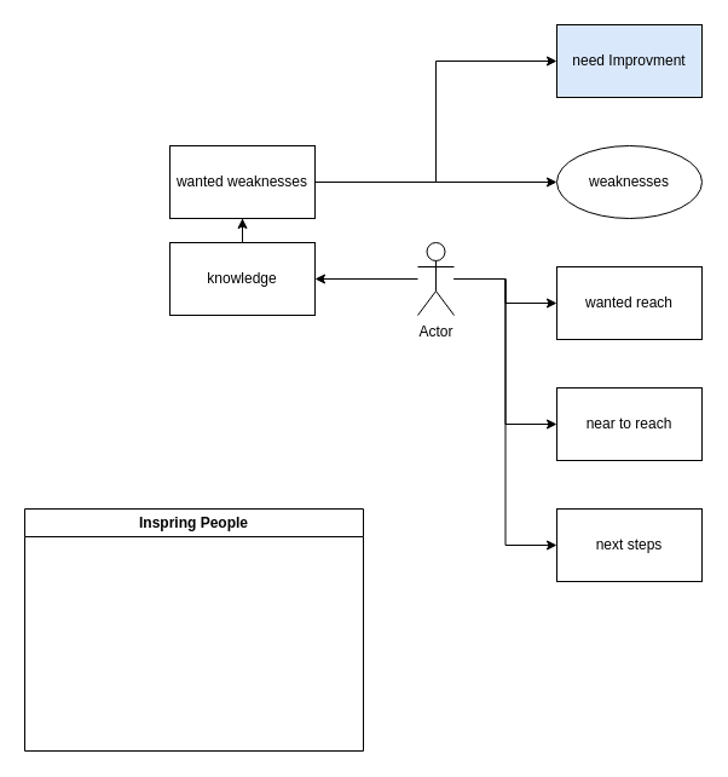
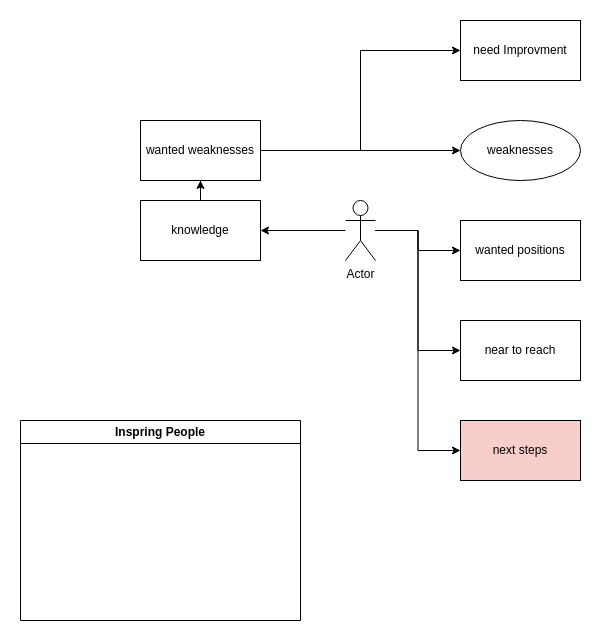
- <mxCell id="13" value="need Improvment" style="rounded=0;whiteSpace=wrap;html=1;fillColor=#dae8fc;" vertex="1" parent="1"><mxGeometry x="460" y="20" width="120" height="60" as="geometry" /></mxCell>
+ <mxCell id="13" value="need Improvment" style="rounded=0;whiteSpace=wrap;html=1;" vertex="1" parent="1"><mxGeometry x="460" y="20" width="120" height="60" as="geometry" /></mxCell>
- <mxCell id="15" value="wanted reach" style="rounded=0;whiteSpace=wrap;html=1;" vertex="1" parent="1"><mxGeometry x="460" y="220" width="120" height="60" as="geometry" /></mxCell>
+ <mxCell id="15" value="wanted positions" style="rounded=0;whiteSpace=wrap;html=1;" vertex="1" parent="1"><mxGeometry x="460" y="220" width="120" height="60" as="geometry" /></mxCell>
- <mxCell id="17" value="next steps" style="rounded=0;whiteSpace=wrap;html=1;" vertex="1" parent="1"><mxGeometry x="460" y="420" width="120" height="60" as="geometry" /></mxCell>
+ <mxCell id="17" value="next steps" style="rounded=0;whiteSpace=wrap;html=1;fillColor=#f8cecc;" vertex="1" parent="1"><mxGeometry x="460" y="420" width="120" height="60" as="geometry" /></mxCell>
